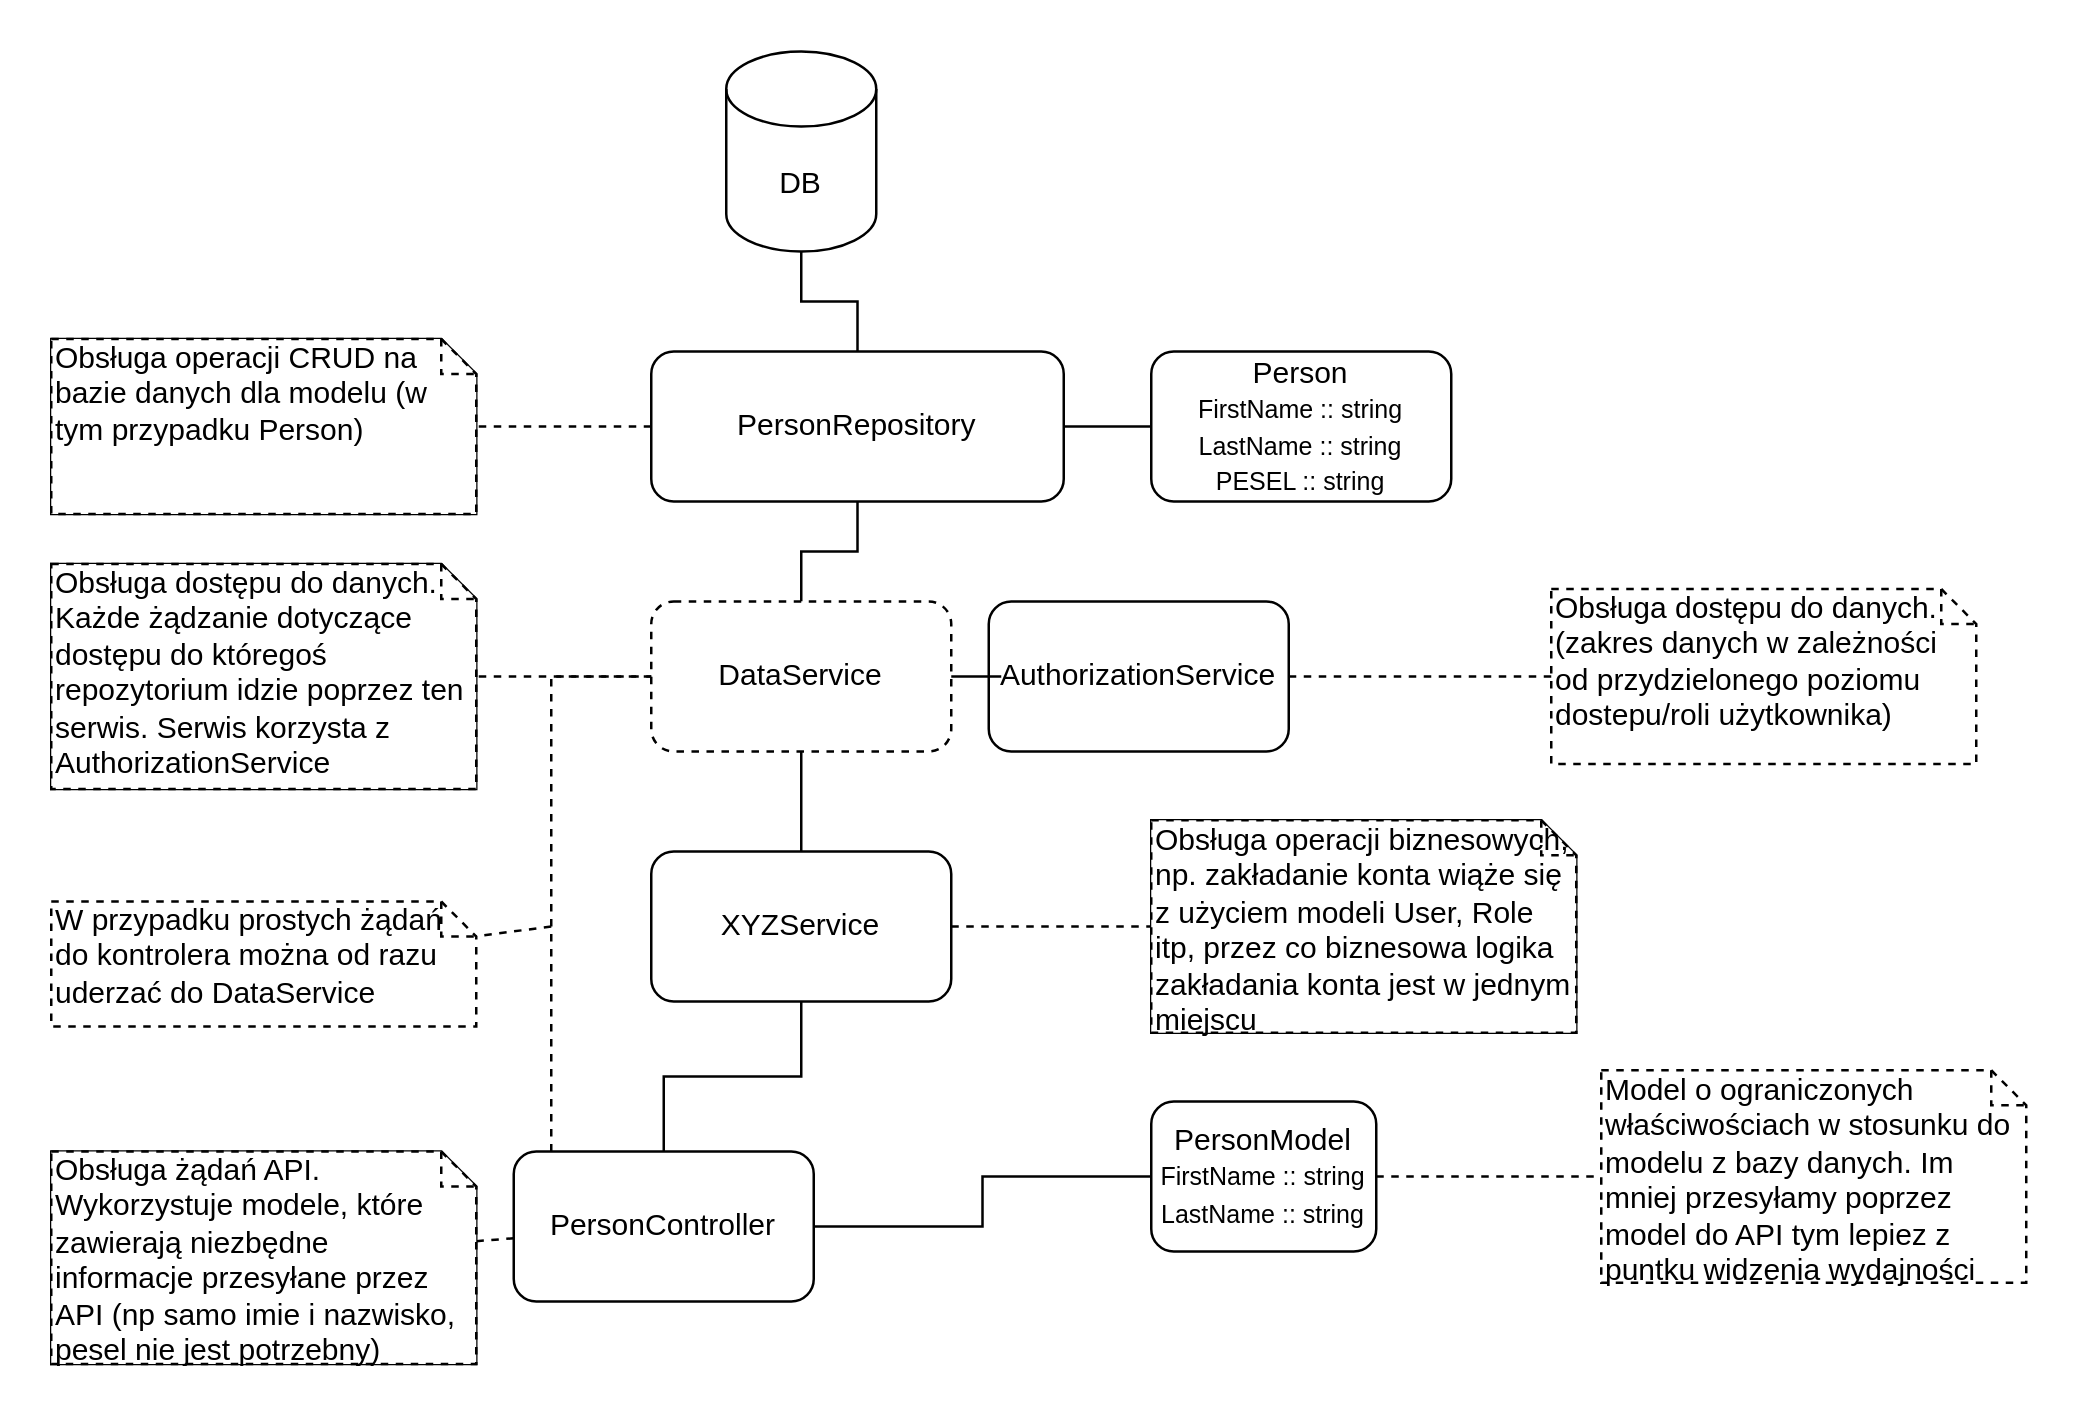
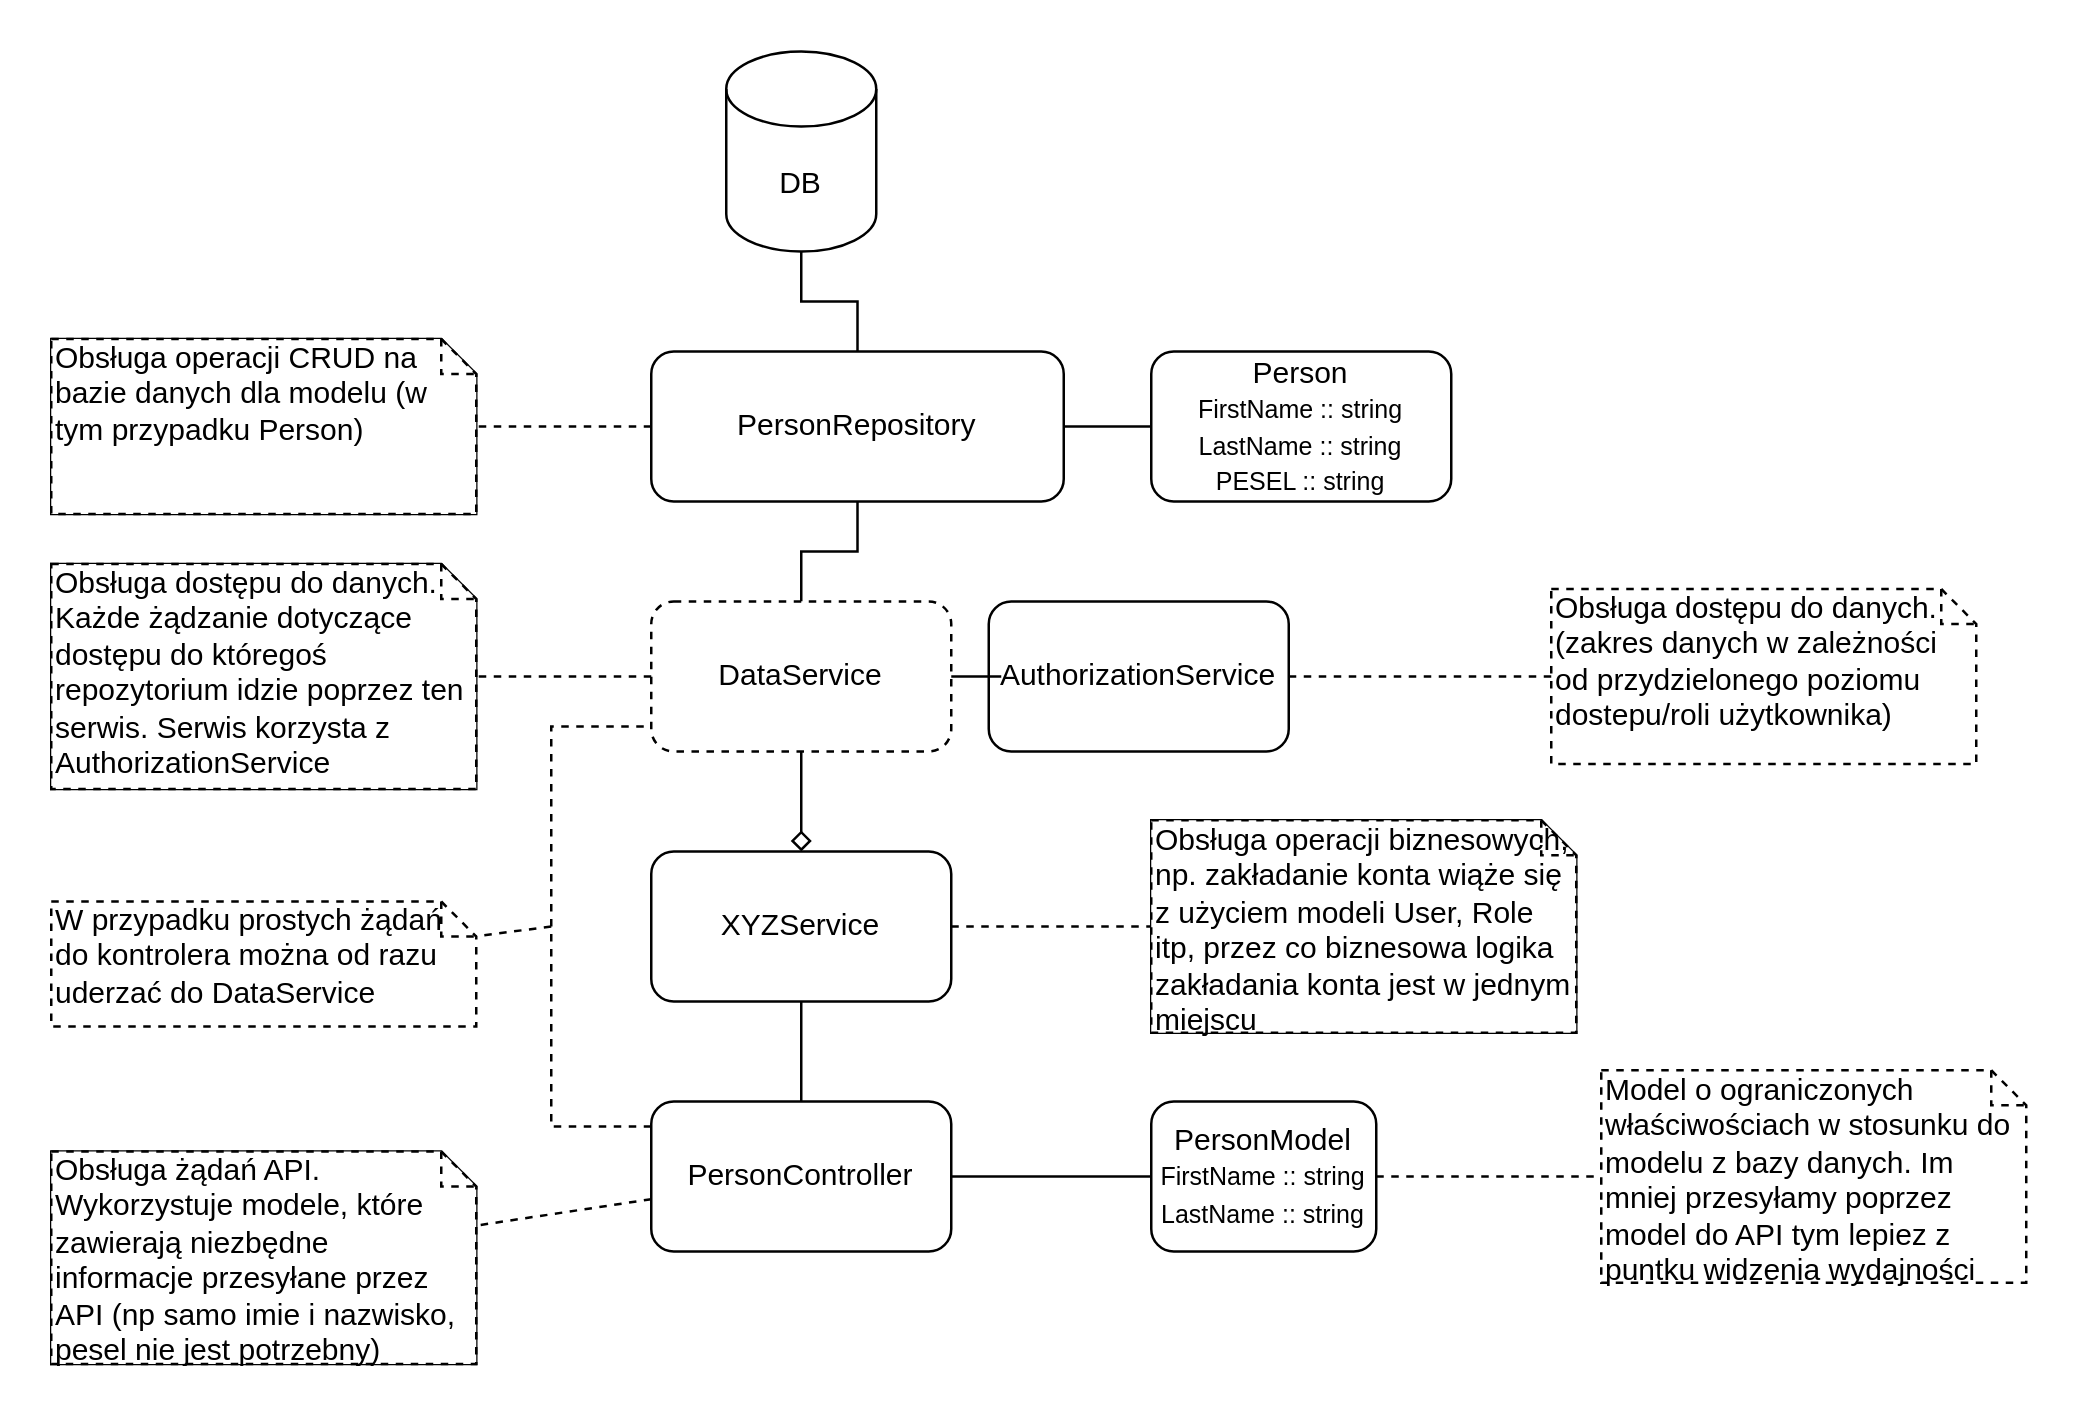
- <mxCell id="15" style="edgeStyle=orthogonalEdgeStyle;rounded=0;orthogonalLoop=1;jettySize=auto;html=1;endArrow=none;endFill=0;" edge="1" parent="1" source="16" target="13"><mxGeometry relative="1" as="geometry" /></mxCell>
+ <mxCell id="15" style="edgeStyle=orthogonalEdgeStyle;rounded=0;orthogonalLoop=1;jettySize=auto;html=1;endArrow=diamond;endFill=0;" edge="1" parent="1" source="16" target="13"><mxGeometry relative="1" as="geometry" /></mxCell>
- <mxCell id="21" value="PersonController" style="rounded=1;whiteSpace=wrap;html=1;" vertex="1" parent="1"><mxGeometry x="205" y="460" width="120" height="60" as="geometry" /></mxCell>
+ <mxCell id="21" value="PersonController" style="rounded=1;whiteSpace=wrap;html=1;" vertex="1" parent="1"><mxGeometry x="260" y="440" width="120" height="60" as="geometry" /></mxCell>
